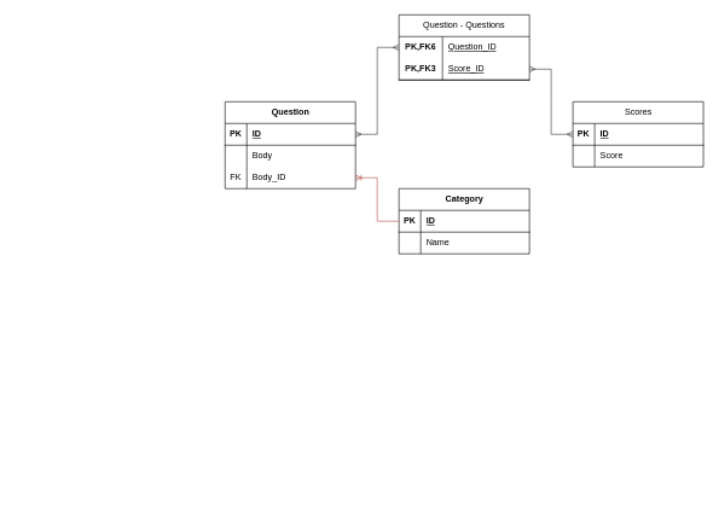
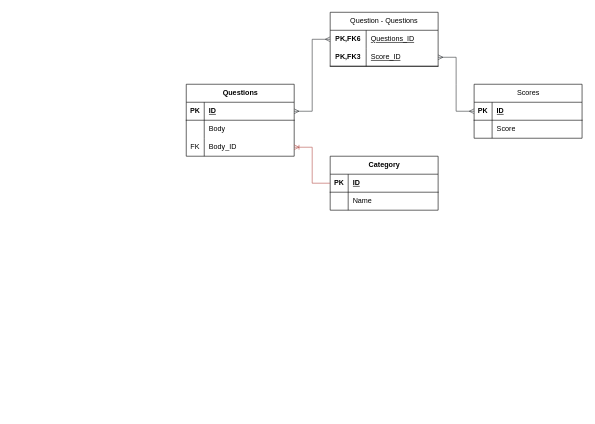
- <mxCell id="15" value="&lt;span style=&quot;font-weight: 400;&quot;&gt;Question_ID&lt;/span&gt;" style="shape=partialRectangle;connectable=0;fillColor=none;top=0;left=0;bottom=0;right=0;align=left;spacingLeft=6;fontStyle=5;overflow=hidden;html=1;whiteSpace=wrap;" vertex="1" parent="13"><mxGeometry x="60" width="120" height="30" as="geometry"><mxRectangle width="120" height="30" as="alternateBounds" /></mxGeometry></mxCell>
+ <mxCell id="15" value="&lt;span style=&quot;font-weight: 400;&quot;&gt;Questions_ID&lt;/span&gt;" style="shape=partialRectangle;connectable=0;fillColor=none;top=0;left=0;bottom=0;right=0;align=left;spacingLeft=6;fontStyle=5;overflow=hidden;html=1;whiteSpace=wrap;" vertex="1" parent="13"><mxGeometry x="60" width="120" height="30" as="geometry"><mxRectangle width="120" height="30" as="alternateBounds" /></mxGeometry></mxCell>
- <mxCell id="2" value="&lt;span style=&quot;text-wrap-mode: wrap;&quot;&gt;Question&lt;/span&gt;" style="shape=table;startSize=30;container=1;collapsible=1;childLayout=tableLayout;fixedRows=1;rowLines=0;fontStyle=1;align=center;resizeLast=1;html=1;" vertex="1" parent="1"><mxGeometry x="310" y="140" width="180" height="120" as="geometry" /></mxCell>
+ <mxCell id="2" value="&lt;span style=&quot;text-wrap-mode: wrap;&quot;&gt;Questions&lt;/span&gt;" style="shape=table;startSize=30;container=1;collapsible=1;childLayout=tableLayout;fixedRows=1;rowLines=0;fontStyle=1;align=center;resizeLast=1;html=1;" vertex="1" parent="1"><mxGeometry x="310" y="140" width="180" height="120" as="geometry" /></mxCell>
